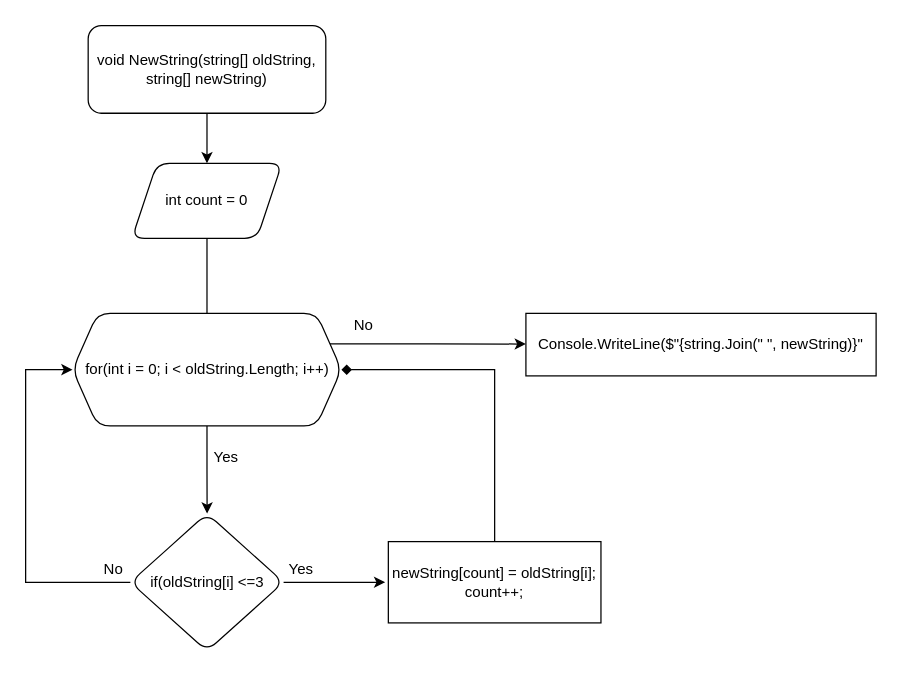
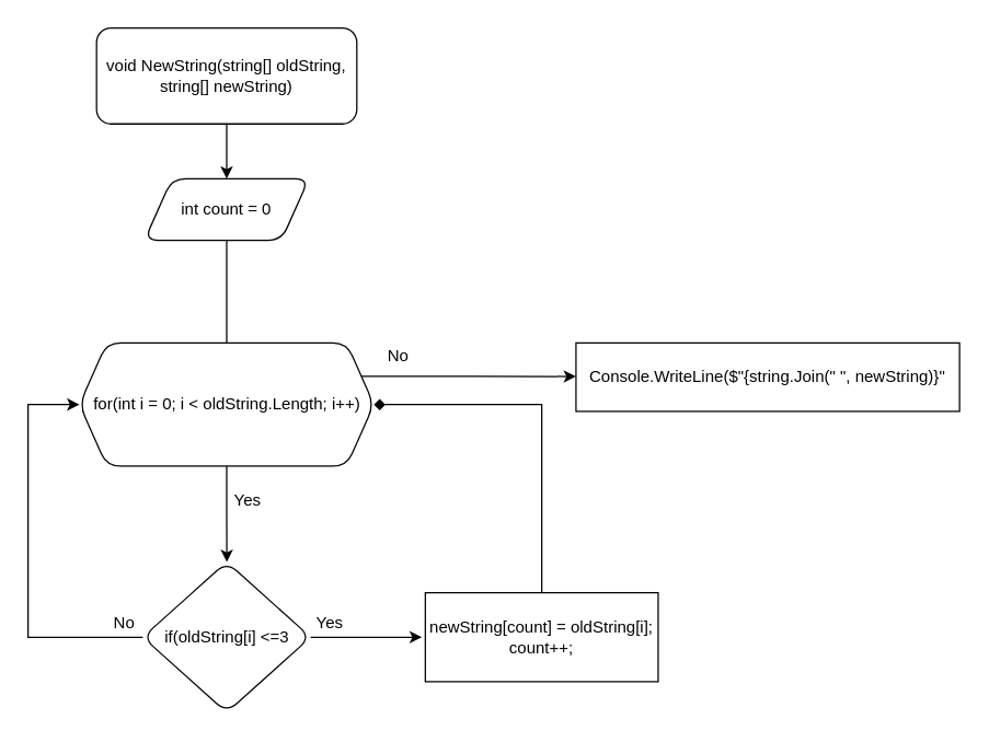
- <mxCell id="5" value="int count = 0" style="shape=parallelogram;perimeter=parallelogramPerimeter;whiteSpace=wrap;html=1;fixedSize=1;rounded=1;" vertex="1" parent="1"><mxGeometry x="105" y="130" width="120" height="60" as="geometry" /></mxCell>
+ <mxCell id="5" value="int count = 0" style="shape=parallelogram;perimeter=parallelogramPerimeter;whiteSpace=wrap;html=1;fixedSize=1;rounded=1;" vertex="1" parent="1"><mxGeometry x="105" y="130" width="120" height="45" as="geometry" /></mxCell>
